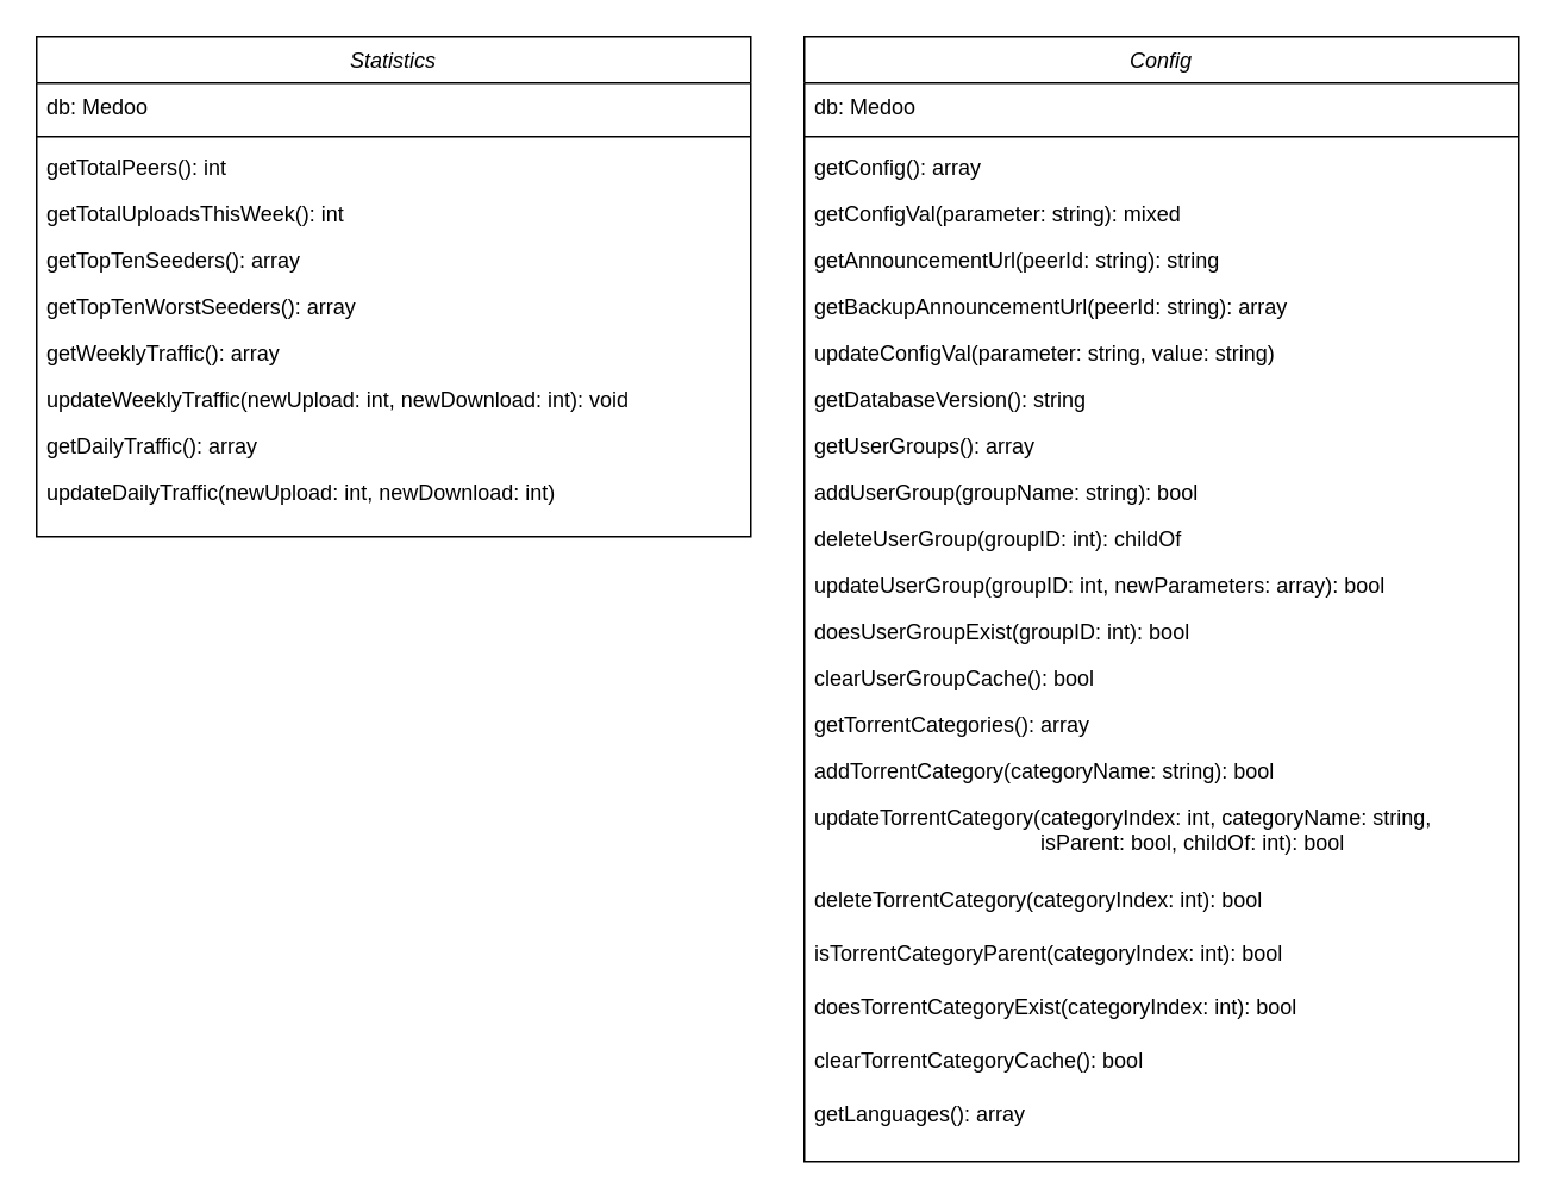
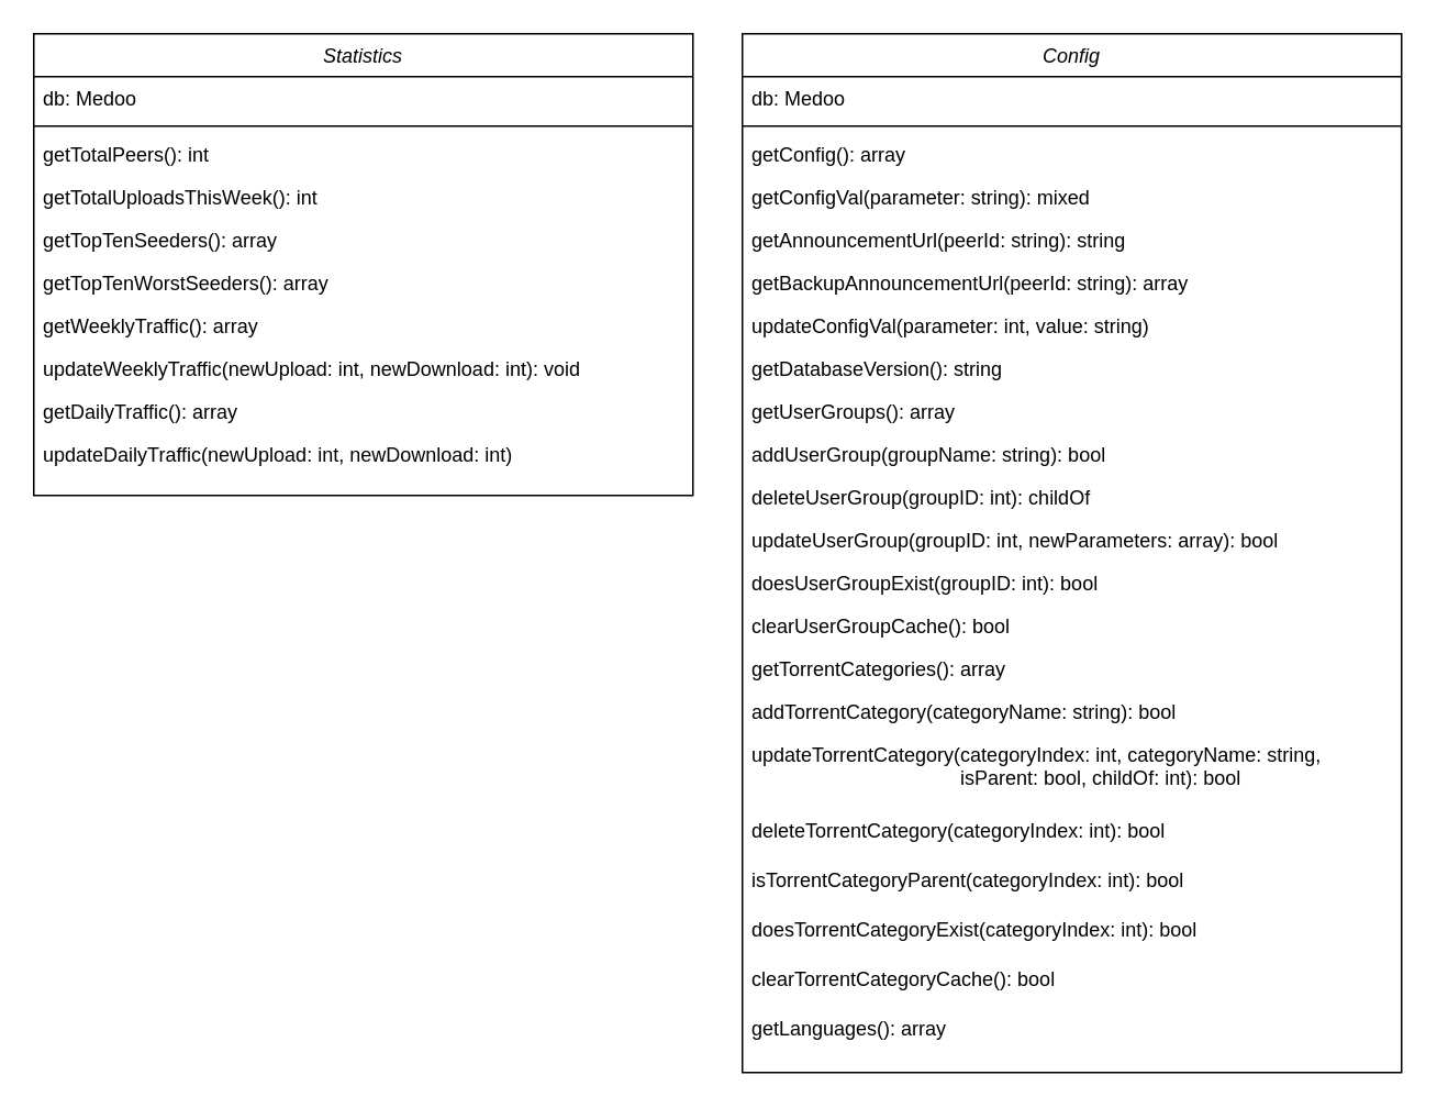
- <mxCell id="20" value="updateConfigVal(parameter: string, value: string)" style="text;align=left;verticalAlign=top;spacingLeft=4;spacingRight=4;overflow=hidden;rotatable=0;points=[[0,0.5],[1,0.5]];portConstraint=eastwest;" vertex="1" parent="13"><mxGeometry y="164" width="400" height="26" as="geometry" /></mxCell>
+ <mxCell id="20" value="updateConfigVal(parameter: int, value: string)" style="text;align=left;verticalAlign=top;spacingLeft=4;spacingRight=4;overflow=hidden;rotatable=0;points=[[0,0.5],[1,0.5]];portConstraint=eastwest;" vertex="1" parent="13"><mxGeometry y="164" width="400" height="26" as="geometry" /></mxCell>
